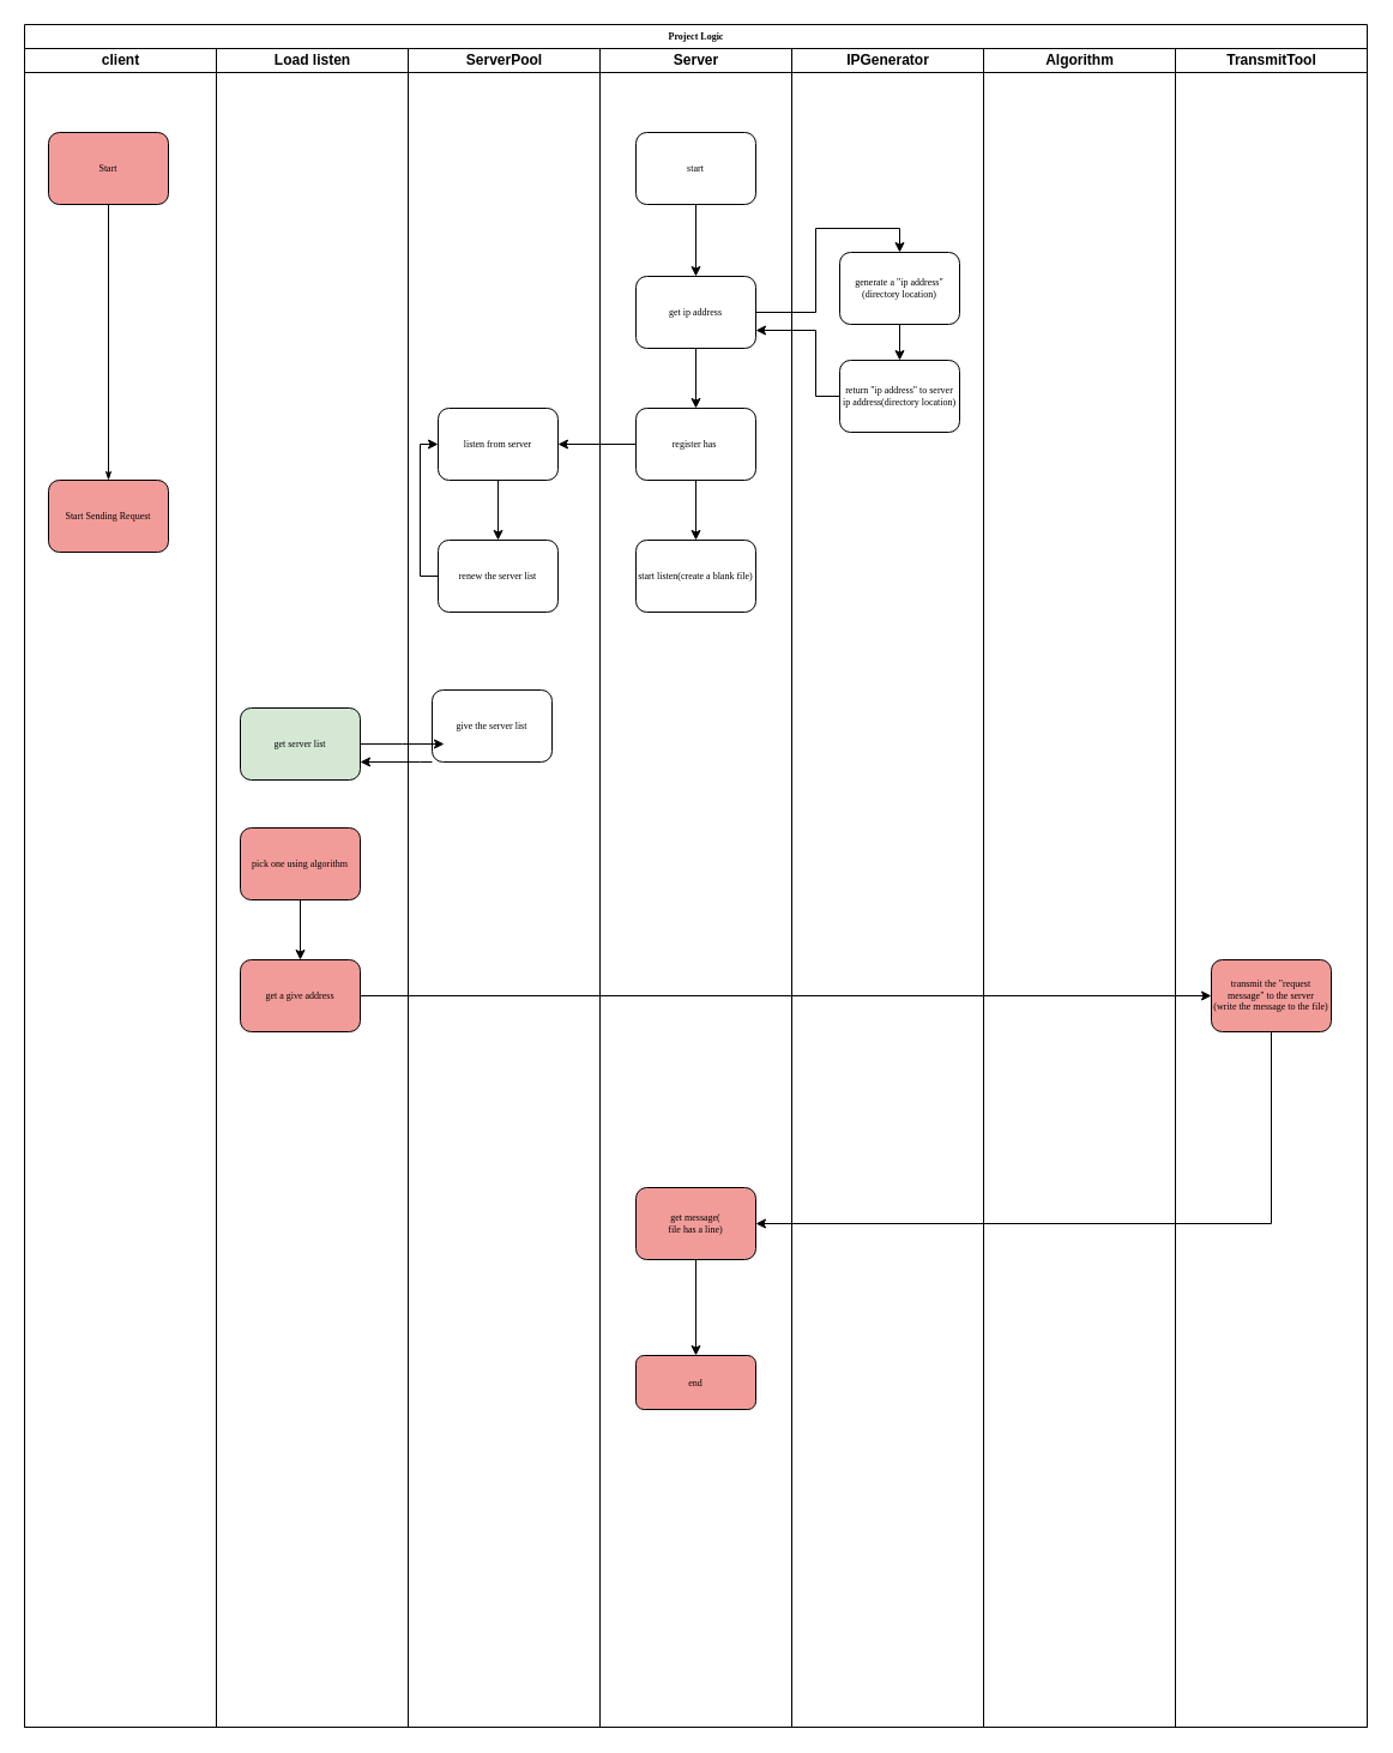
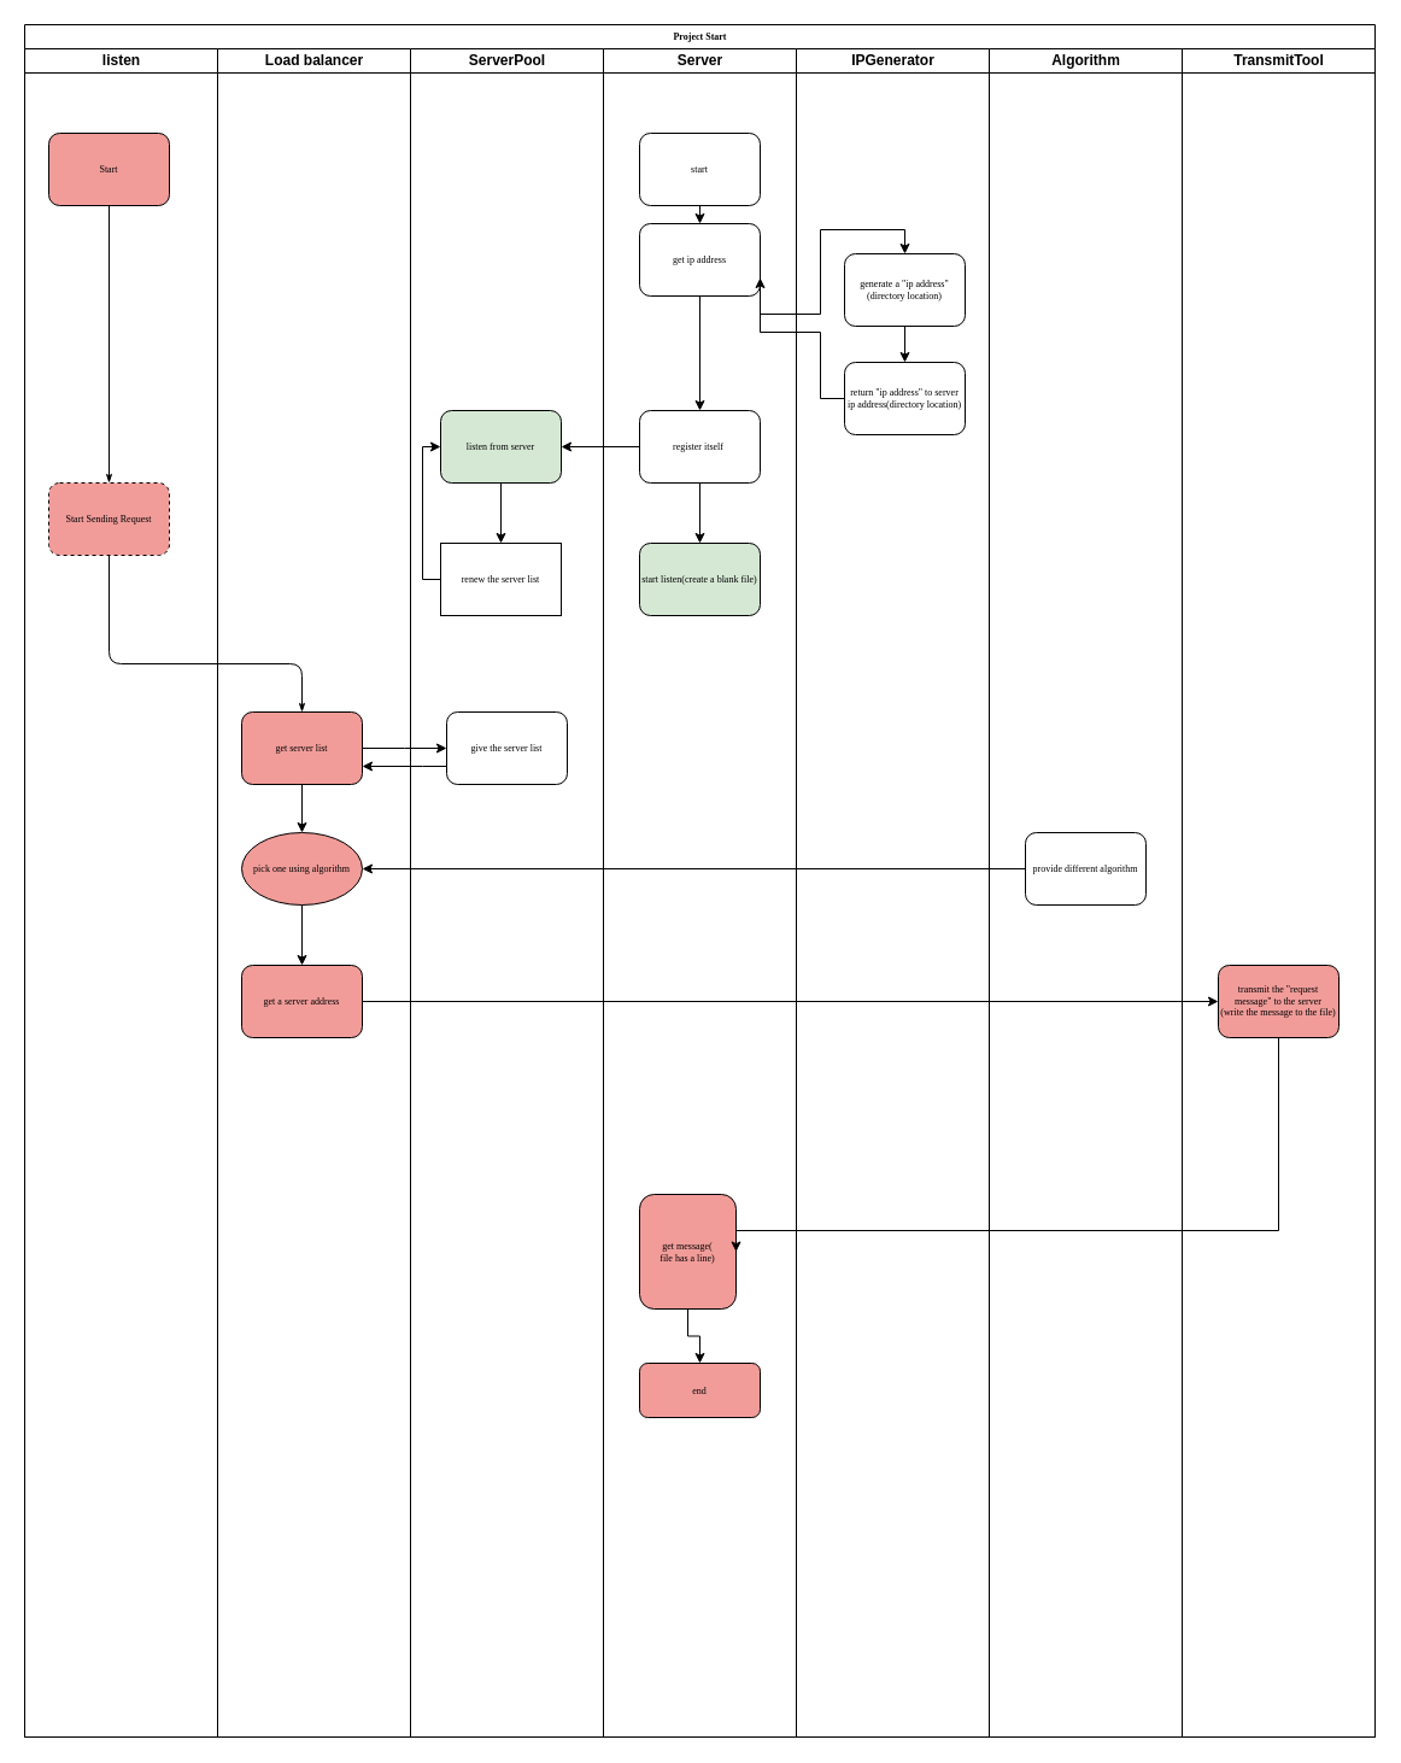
- <mxCell id="2" value="Project Logic" style="swimlane;html=1;childLayout=stackLayout;startSize=20;rounded=0;shadow=0;labelBackgroundColor=none;strokeWidth=1;fontFamily=Verdana;fontSize=8;align=center;" parent="1" vertex="1"><mxGeometry x="20" y="20" width="1120" height="1420" as="geometry" /></mxCell>
+ <mxCell id="2" value="Project Start" style="swimlane;html=1;childLayout=stackLayout;startSize=20;rounded=0;shadow=0;labelBackgroundColor=none;strokeWidth=1;fontFamily=Verdana;fontSize=8;align=center;" parent="1" vertex="1"><mxGeometry x="20" y="20" width="1120" height="1420" as="geometry" /></mxCell>
- <mxCell id="3" value="client" style="swimlane;html=1;startSize=20;" parent="2" vertex="1"><mxGeometry y="20" width="160" height="1400" as="geometry" /></mxCell>
+ <mxCell id="3" value="listen" style="swimlane;html=1;startSize=20;" parent="2" vertex="1"><mxGeometry y="20" width="160" height="1400" as="geometry" /></mxCell>
- <mxCell id="8" value="Load listen" style="swimlane;html=1;startSize=20;" parent="2" vertex="1"><mxGeometry x="160" y="20" width="160" height="1400" as="geometry" /></mxCell>
+ <mxCell id="8" value="Load balancer" style="swimlane;html=1;startSize=20;" parent="2" vertex="1"><mxGeometry x="160" y="20" width="160" height="1400" as="geometry" /></mxCell>
- <mxCell id="24" value="get ip address" style="rounded=1;whiteSpace=wrap;html=1;shadow=0;labelBackgroundColor=none;strokeWidth=1;fontFamily=Verdana;fontSize=8;align=center;" vertex="1" parent="20"><mxGeometry x="30" y="190" width="100" height="60" as="geometry" /></mxCell>
+ <mxCell id="24" value="get ip address" style="rounded=1;whiteSpace=wrap;html=1;shadow=0;labelBackgroundColor=none;strokeWidth=1;fontFamily=Verdana;fontSize=8;align=center;" vertex="1" parent="20"><mxGeometry x="30" y="145" width="100" height="60" as="geometry" /></mxCell>
- <mxCell id="16" value="listen from server" style="rounded=1;whiteSpace=wrap;html=1;shadow=0;labelBackgroundColor=none;strokeWidth=1;fontFamily=Verdana;fontSize=8;align=center;" vertex="1" parent="14"><mxGeometry x="25" y="300" width="100" height="60" as="geometry" /></mxCell>
+ <mxCell id="16" value="listen from server" style="rounded=1;whiteSpace=wrap;html=1;shadow=0;labelBackgroundColor=none;strokeWidth=1;fontFamily=Verdana;fontSize=8;align=center;fillColor=#d5e8d4;" vertex="1" parent="14"><mxGeometry x="25" y="300" width="100" height="60" as="geometry" /></mxCell>
- <mxCell id="26" value="register has&amp;nbsp;" style="rounded=1;whiteSpace=wrap;html=1;shadow=0;labelBackgroundColor=none;strokeWidth=1;fontFamily=Verdana;fontSize=8;align=center;" vertex="1" parent="20"><mxGeometry x="30" y="300" width="100" height="60" as="geometry" /></mxCell>
+ <mxCell id="26" value="register itself&amp;nbsp;" style="rounded=1;whiteSpace=wrap;html=1;shadow=0;labelBackgroundColor=none;strokeWidth=1;fontFamily=Verdana;fontSize=8;align=center;" vertex="1" parent="20"><mxGeometry x="30" y="300" width="100" height="60" as="geometry" /></mxCell>
- <mxCell id="4" value="Start Sending Request" style="rounded=1;whiteSpace=wrap;html=1;shadow=0;labelBackgroundColor=none;strokeWidth=1;fontFamily=Verdana;fontSize=8;align=center;fillColor=#F19C99;" parent="3" vertex="1"><mxGeometry x="20" y="360" width="100" height="60" as="geometry" /></mxCell>
+ <mxCell id="4" value="Start Sending Request" style="rounded=1;whiteSpace=wrap;html=1;shadow=0;labelBackgroundColor=none;strokeWidth=1;fontFamily=Verdana;fontSize=8;align=center;fillColor=#F19C99;dashed=1;" parent="3" vertex="1"><mxGeometry x="20" y="360" width="100" height="60" as="geometry" /></mxCell>
- <mxCell id="18" value="renew the server list" style="rounded=1;whiteSpace=wrap;html=1;shadow=0;labelBackgroundColor=none;strokeWidth=1;fontFamily=Verdana;fontSize=8;align=center;" vertex="1" parent="14"><mxGeometry x="25" y="410" width="100" height="60" as="geometry" /></mxCell>
+ <mxCell id="18" value="renew the server list" style="whiteSpace=wrap;html=1;shadow=0;labelBackgroundColor=none;strokeWidth=1;fontFamily=Verdana;fontSize=8;align=center;rounded=0;" vertex="1" parent="14"><mxGeometry x="25" y="410" width="100" height="60" as="geometry" /></mxCell>
- <mxCell id="27" value="start listen(create a blank file)" style="rounded=1;whiteSpace=wrap;html=1;shadow=0;labelBackgroundColor=none;strokeWidth=1;fontFamily=Verdana;fontSize=8;align=center;" vertex="1" parent="20"><mxGeometry x="30" y="410" width="100" height="60" as="geometry" /></mxCell>
+ <mxCell id="27" value="start listen(create a blank file)" style="rounded=1;whiteSpace=wrap;html=1;shadow=0;labelBackgroundColor=none;strokeWidth=1;fontFamily=Verdana;fontSize=8;align=center;fillColor=#d5e8d4;" vertex="1" parent="20"><mxGeometry x="30" y="410" width="100" height="60" as="geometry" /></mxCell>
+ <mxCell id="7" style="edgeStyle=orthogonalEdgeStyle;rounded=1;html=1;labelBackgroundColor=none;startArrow=none;startFill=0;startSize=5;endArrow=classicThin;endFill=1;endSize=5;jettySize=auto;orthogonalLoop=1;strokeWidth=1;fontFamily=Verdana;fontSize=8" parent="2" source="4" target="9" edge="1"><mxGeometry relative="1" as="geometry"><Array as="points"><mxPoint x="70" y="530" /><mxPoint x="230" y="530" /></Array></mxGeometry></mxCell>
- <mxCell id="19" value="give the server list" style="rounded=1;whiteSpace=wrap;html=1;shadow=0;labelBackgroundColor=none;strokeWidth=1;fontFamily=Verdana;fontSize=8;align=center;" vertex="1" parent="14"><mxGeometry x="20" y="535" width="100" height="60" as="geometry" /></mxCell>
+ <mxCell id="19" value="give the server list" style="rounded=1;whiteSpace=wrap;html=1;shadow=0;labelBackgroundColor=none;strokeWidth=1;fontFamily=Verdana;fontSize=8;align=center;" vertex="1" parent="14"><mxGeometry x="30" y="550" width="100" height="60" as="geometry" /></mxCell>
- <mxCell id="9" value="get server list" style="rounded=1;whiteSpace=wrap;html=1;shadow=0;labelBackgroundColor=none;strokeWidth=1;fontFamily=Verdana;fontSize=8;align=center;fillColor=#d5e8d4;" parent="8" vertex="1"><mxGeometry x="20" y="550" width="100" height="60" as="geometry" /></mxCell>
+ <mxCell id="9" value="get server list" style="rounded=1;whiteSpace=wrap;html=1;shadow=0;labelBackgroundColor=none;strokeWidth=1;fontFamily=Verdana;fontSize=8;align=center;fillColor=#F19C99;" parent="8" vertex="1"><mxGeometry x="20" y="550" width="100" height="60" as="geometry" /></mxCell>
+ <mxCell id="11" style="edgeStyle=orthogonalEdgeStyle;rounded=0;orthogonalLoop=1;jettySize=auto;html=1;entryX=0.5;entryY=0;entryDx=0;entryDy=0;" edge="1" parent="8" source="9" target="10"><mxGeometry relative="1" as="geometry"><mxPoint x="70" y="640" as="targetPoint" /></mxGeometry></mxCell>
- <mxCell id="10" value="pick one using algorithm" style="rounded=1;whiteSpace=wrap;html=1;shadow=0;labelBackgroundColor=none;strokeWidth=1;fontFamily=Verdana;fontSize=8;align=center;fillColor=#F19C99;" vertex="1" parent="8"><mxGeometry x="20" y="650" width="100" height="60" as="geometry" /></mxCell>
+ <mxCell id="10" value="pick one using algorithm" style="ellipse;whiteSpace=wrap;html=1;shadow=0;labelBackgroundColor=none;strokeWidth=1;fontFamily=Verdana;fontSize=8;align=center;fillColor=#F19C99;" vertex="1" parent="8"><mxGeometry x="20" y="650" width="100" height="60" as="geometry" /></mxCell>
+ <mxCell id="39" style="edgeStyle=orthogonalEdgeStyle;rounded=0;orthogonalLoop=1;jettySize=auto;html=1;entryX=1;entryY=0.5;entryDx=0;entryDy=0;" edge="1" parent="2" source="38" target="10"><mxGeometry relative="1" as="geometry" /></mxCell>
+ <mxCell id="38" value="provide different algorithm" style="rounded=1;whiteSpace=wrap;html=1;shadow=0;labelBackgroundColor=none;strokeWidth=1;fontFamily=Verdana;fontSize=8;align=center;" vertex="1" parent="37"><mxGeometry x="30" y="650" width="100" height="60" as="geometry" /></mxCell>
- <mxCell id="12" value="get a give address" style="rounded=1;whiteSpace=wrap;html=1;shadow=0;labelBackgroundColor=none;strokeWidth=1;fontFamily=Verdana;fontSize=8;align=center;fillColor=#F19C99;" vertex="1" parent="8"><mxGeometry x="20" y="760" width="100" height="60" as="geometry" /></mxCell>
+ <mxCell id="12" value="get a server address" style="rounded=1;whiteSpace=wrap;html=1;shadow=0;labelBackgroundColor=none;strokeWidth=1;fontFamily=Verdana;fontSize=8;align=center;fillColor=#F19C99;" vertex="1" parent="8"><mxGeometry x="20" y="760" width="100" height="60" as="geometry" /></mxCell>
- <mxCell id="28" value="get message(&lt;br&gt;file has a line)" style="rounded=1;whiteSpace=wrap;html=1;shadow=0;labelBackgroundColor=none;strokeWidth=1;fontFamily=Verdana;fontSize=8;align=center;fillColor=#F19C99;" vertex="1" parent="20"><mxGeometry x="30" y="950" width="100" height="60" as="geometry" /></mxCell>
+ <mxCell id="28" value="get message(&lt;br&gt;file has a line)" style="rounded=1;whiteSpace=wrap;html=1;shadow=0;labelBackgroundColor=none;strokeWidth=1;fontFamily=Verdana;fontSize=8;align=center;fillColor=#F19C99;" vertex="1" parent="20"><mxGeometry x="30" y="950" width="80" height="95" as="geometry" /></mxCell>
